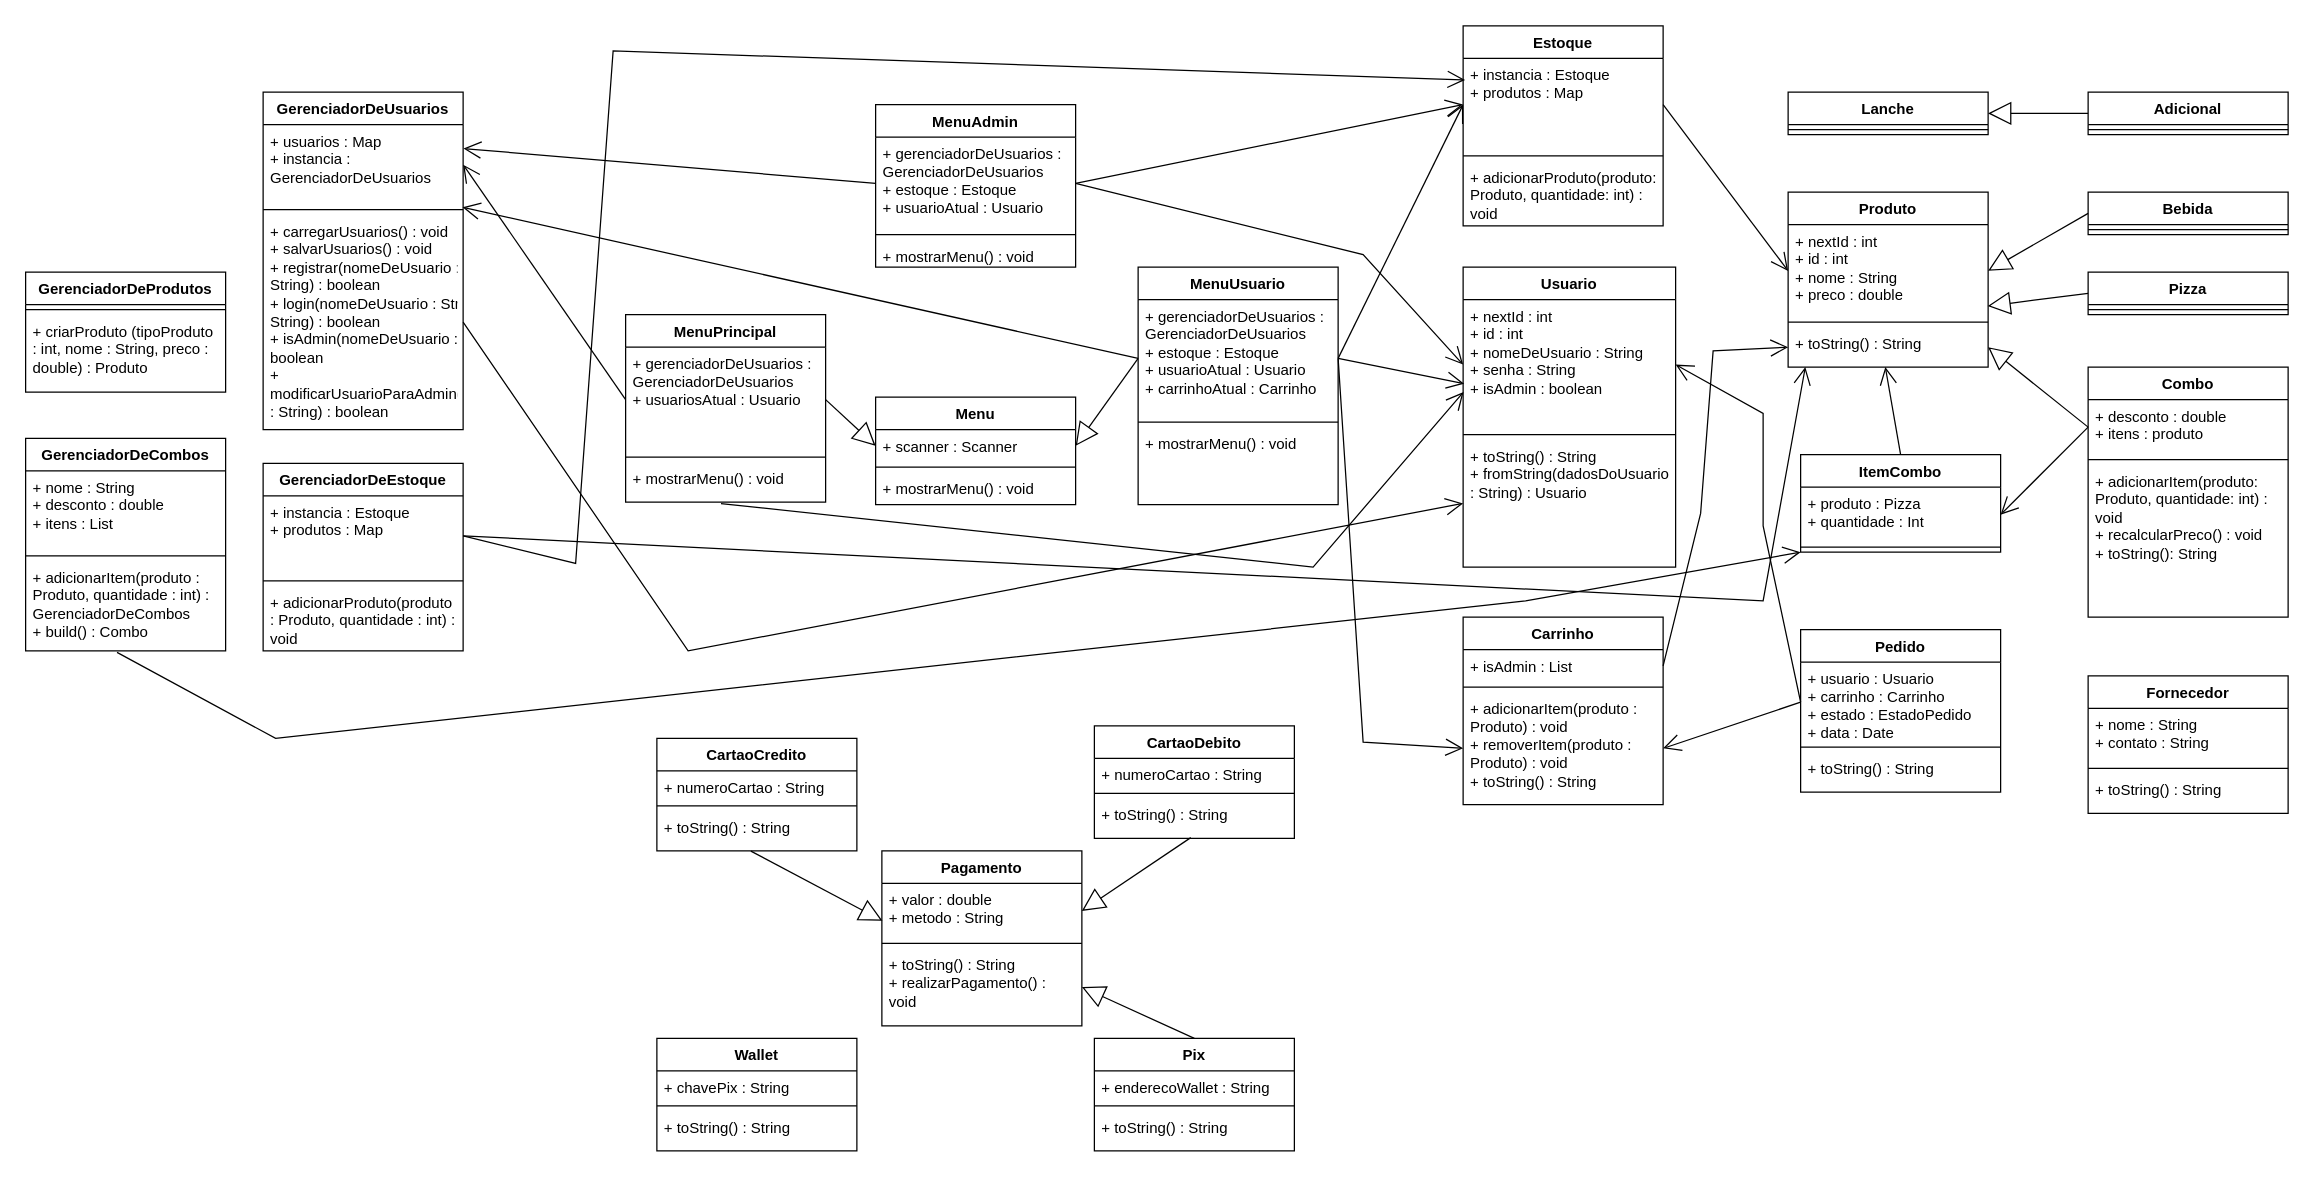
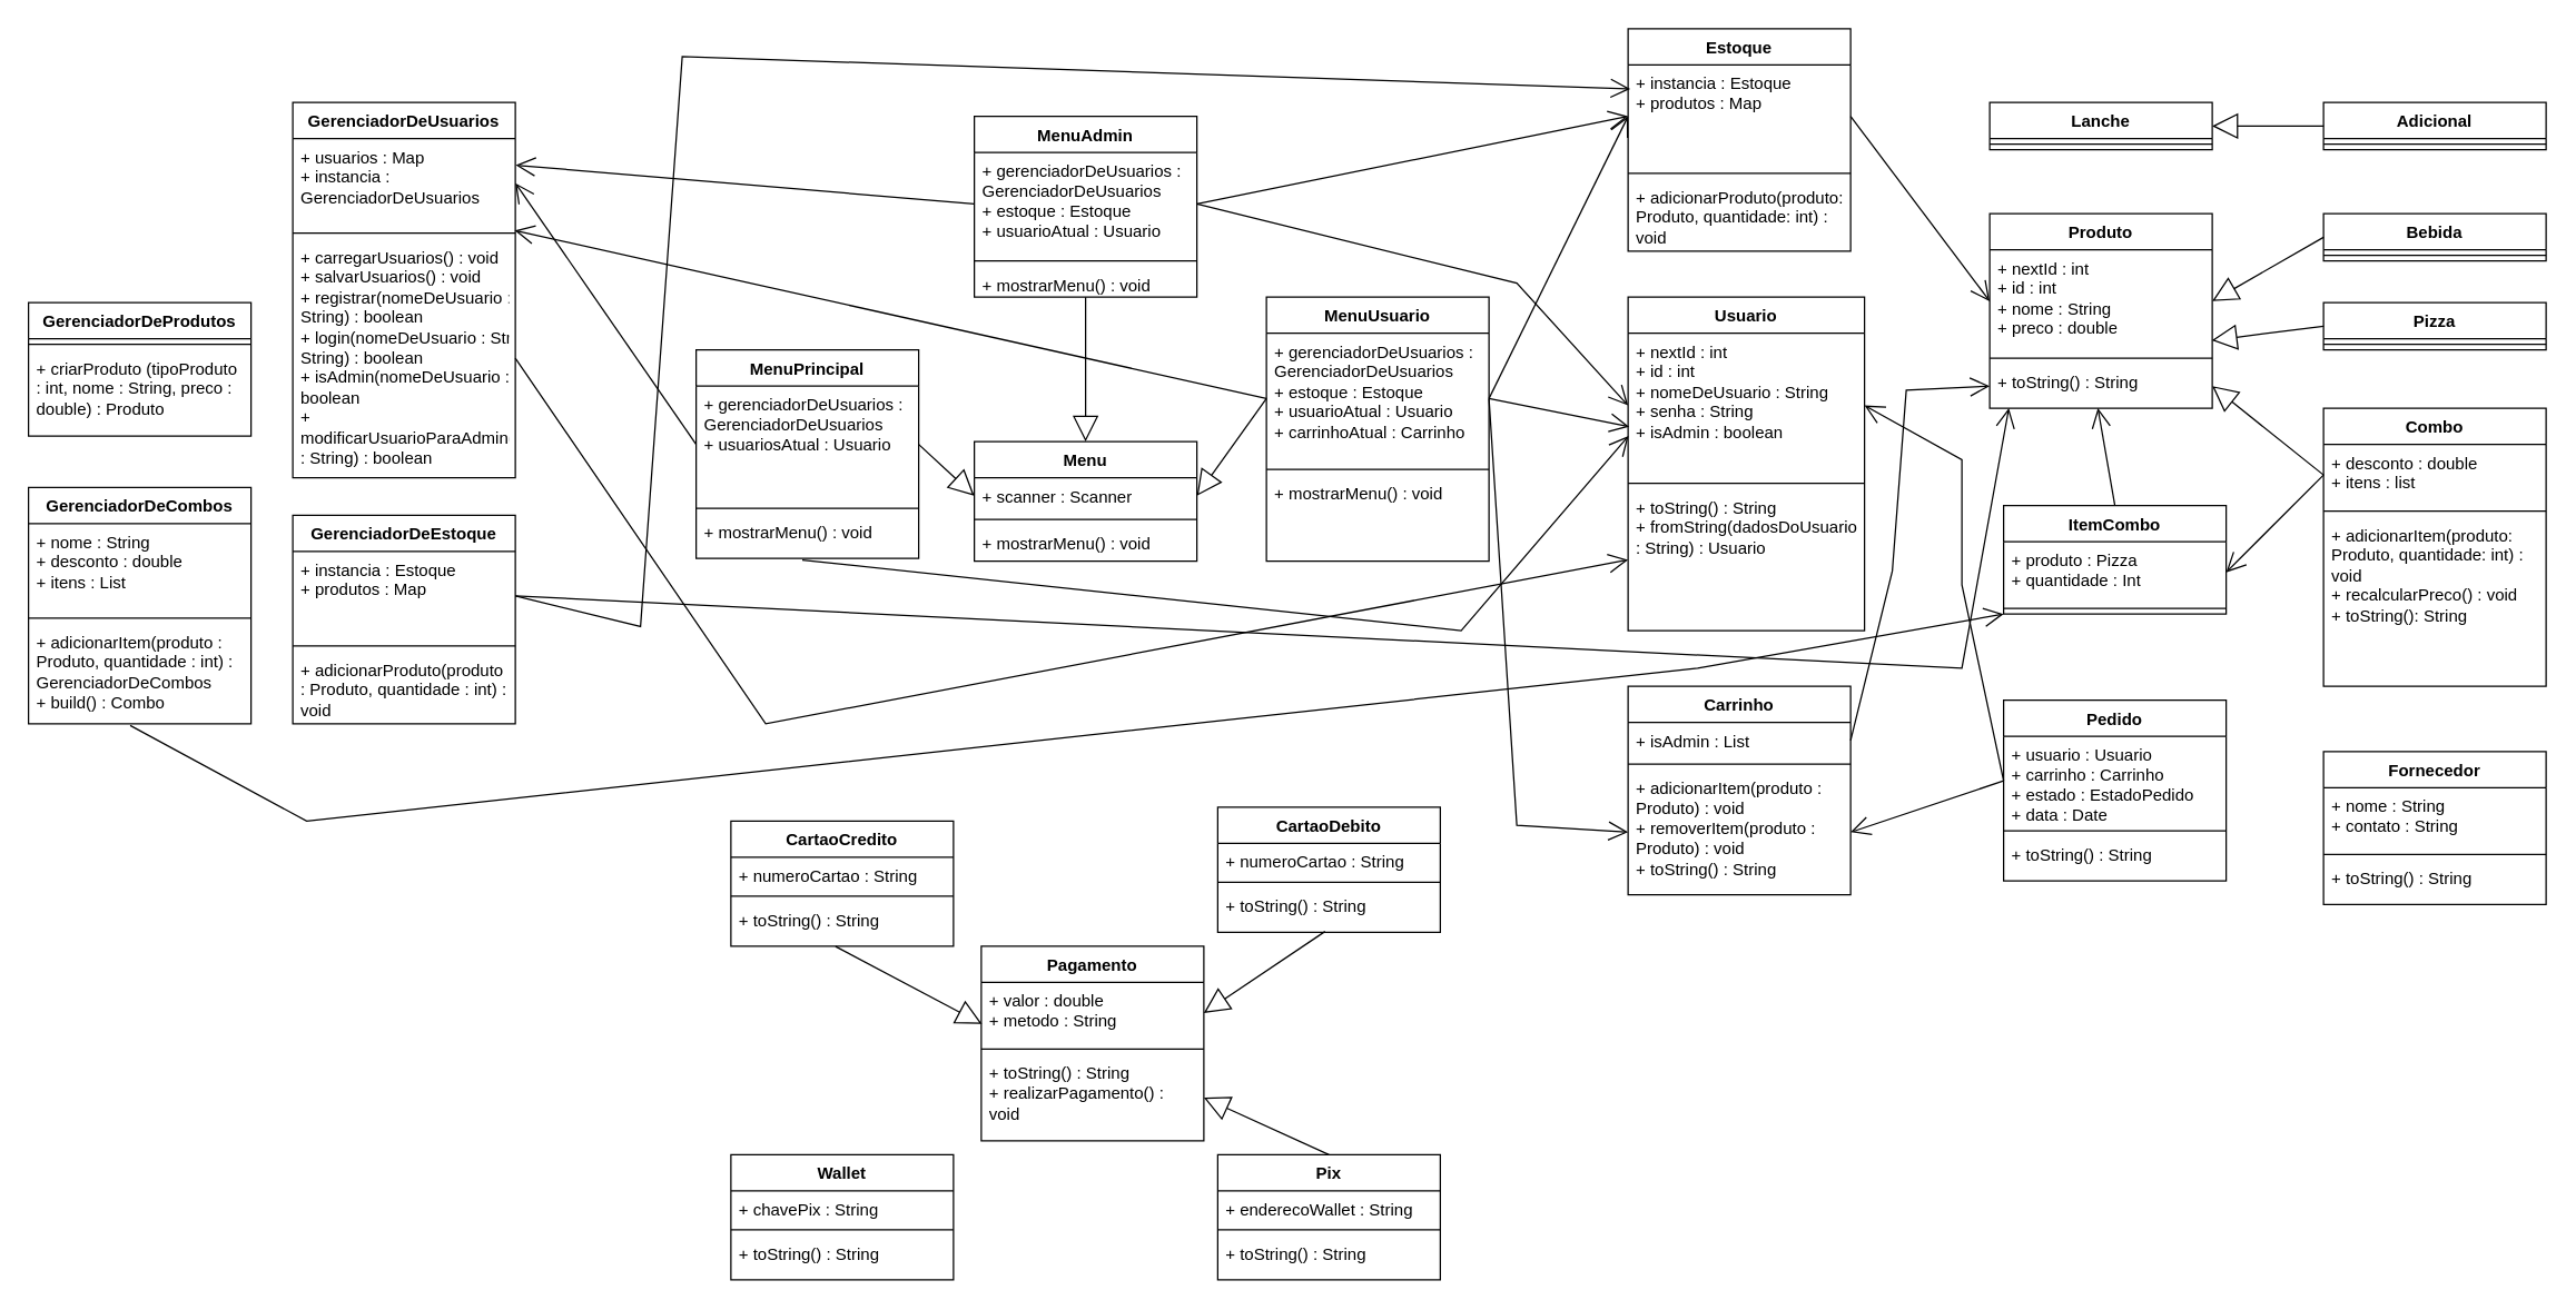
+ <mxCell id="97" value="" style="endArrow=block;endSize=16;endFill=0;html=1;rounded=0;exitX=0.5;exitY=1;exitDx=0;exitDy=0;entryX=0.5;entryY=0;entryDx=0;entryDy=0;" parent="1" source="52" target="48" edge="1"><mxGeometry width="160" relative="1" as="geometry"><mxPoint x="770" y="233" as="sourcePoint" /><mxPoint x="810" y="270" as="targetPoint" /></mxGeometry></mxCell>
- <mxCell id="7" value="+ desconto : double&lt;div&gt;+ itens : produto&lt;/div&gt;&lt;div&gt;&lt;br&gt;&lt;/div&gt;" style="text;strokeColor=none;fillColor=none;align=left;verticalAlign=top;spacingLeft=4;spacingRight=4;overflow=hidden;rotatable=0;points=[[0,0.5],[1,0.5]];portConstraint=eastwest;whiteSpace=wrap;html=1;" parent="6" vertex="1"><mxGeometry y="26" width="160" height="44" as="geometry" /></mxCell>
+ <mxCell id="7" value="+ desconto : double&lt;div&gt;+ itens : list&lt;/div&gt;&lt;div&gt;&lt;br&gt;&lt;/div&gt;" style="text;strokeColor=none;fillColor=none;align=left;verticalAlign=top;spacingLeft=4;spacingRight=4;overflow=hidden;rotatable=0;points=[[0,0.5],[1,0.5]];portConstraint=eastwest;whiteSpace=wrap;html=1;" parent="6" vertex="1"><mxGeometry y="26" width="160" height="44" as="geometry" /></mxCell>
